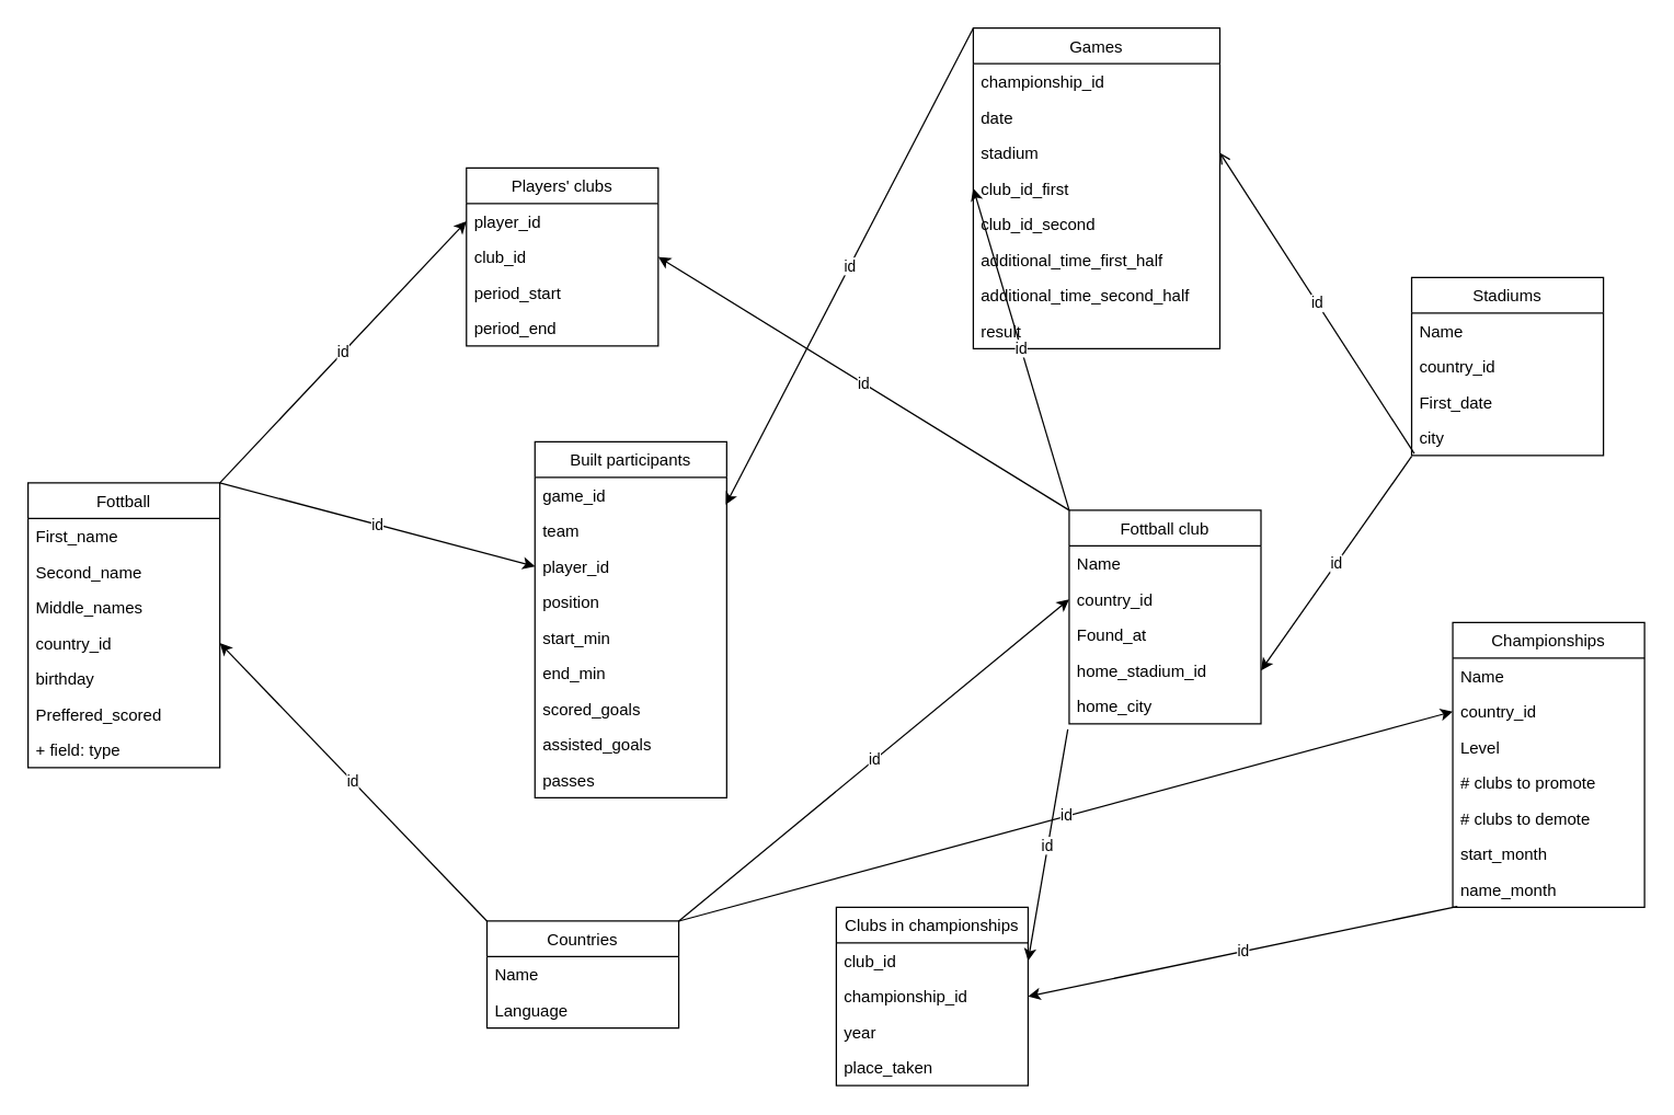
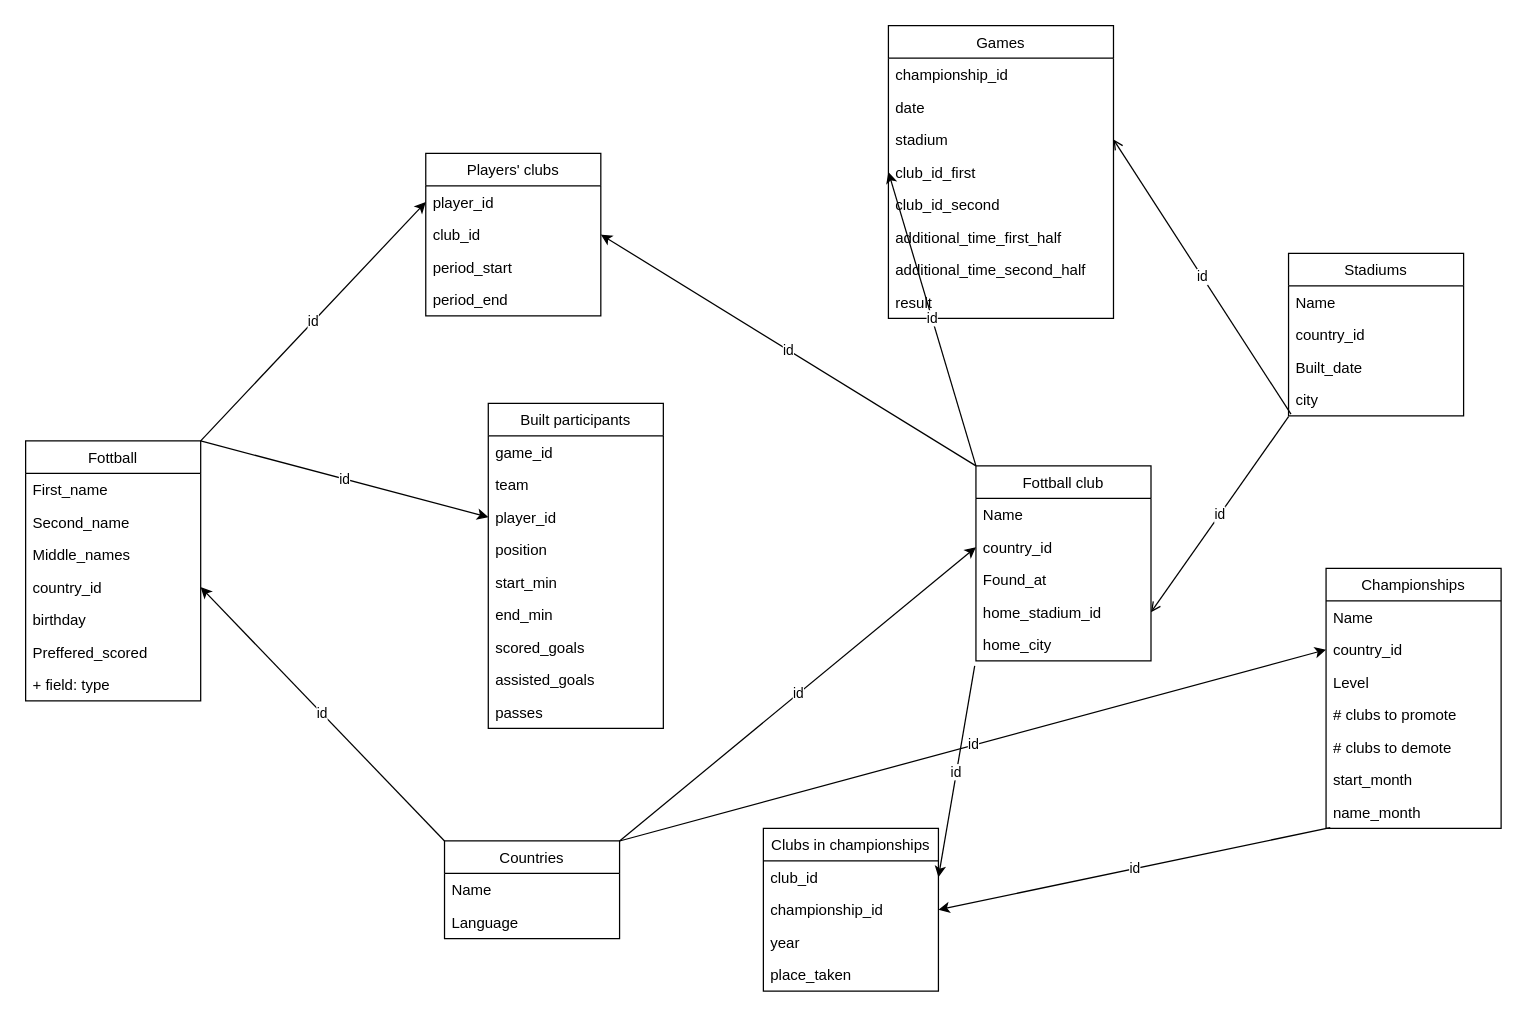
- <mxCell id="71" value="id" style="endArrow=classic;html=1;exitX=0;exitY=0;exitDx=0;exitDy=0;entryX=0.995;entryY=0.769;entryDx=0;entryDy=0;entryPerimeter=0;" edge="1" parent="1" source="44" target="62"><mxGeometry width="50" height="50" relative="1" as="geometry"><mxPoint x="790" y="382" as="sourcePoint" /><mxPoint x="700" y="249" as="targetPoint" /></mxGeometry></mxCell>
- <mxCell id="56" value="First_date" style="text;strokeColor=none;fillColor=none;align=left;verticalAlign=top;spacingLeft=4;spacingRight=4;overflow=hidden;rotatable=0;points=[[0,0.5],[1,0.5]];portConstraint=eastwest;" vertex="1" parent="53"><mxGeometry y="78" width="140" height="26" as="geometry" /></mxCell>
+ <mxCell id="56" value="Built_date" style="text;strokeColor=none;fillColor=none;align=left;verticalAlign=top;spacingLeft=4;spacingRight=4;overflow=hidden;rotatable=0;points=[[0,0.5],[1,0.5]];portConstraint=eastwest;" vertex="1" parent="53"><mxGeometry y="78" width="140" height="26" as="geometry" /></mxCell>
- <mxCell id="58" value="id" style="endArrow=classic;html=1;exitX=0;exitY=1.026;exitDx=0;exitDy=0;entryX=1;entryY=0.5;entryDx=0;entryDy=0;exitPerimeter=0;" edge="1" parent="1" source="57" target="6"><mxGeometry width="50" height="50" relative="1" as="geometry"><mxPoint x="505" y="682" as="sourcePoint" /><mxPoint x="1030" y="527" as="targetPoint" /></mxGeometry></mxCell>
+ <mxCell id="58" value="id" style="endArrow=open;html=1;exitX=0;exitY=1.026;exitDx=0;exitDy=0;entryX=1;entryY=0.5;entryDx=0;entryDy=0;exitPerimeter=0;" edge="1" parent="1" source="57" target="6"><mxGeometry width="50" height="50" relative="1" as="geometry"><mxPoint x="505" y="682" as="sourcePoint" /><mxPoint x="1030" y="527" as="targetPoint" /></mxGeometry></mxCell>
